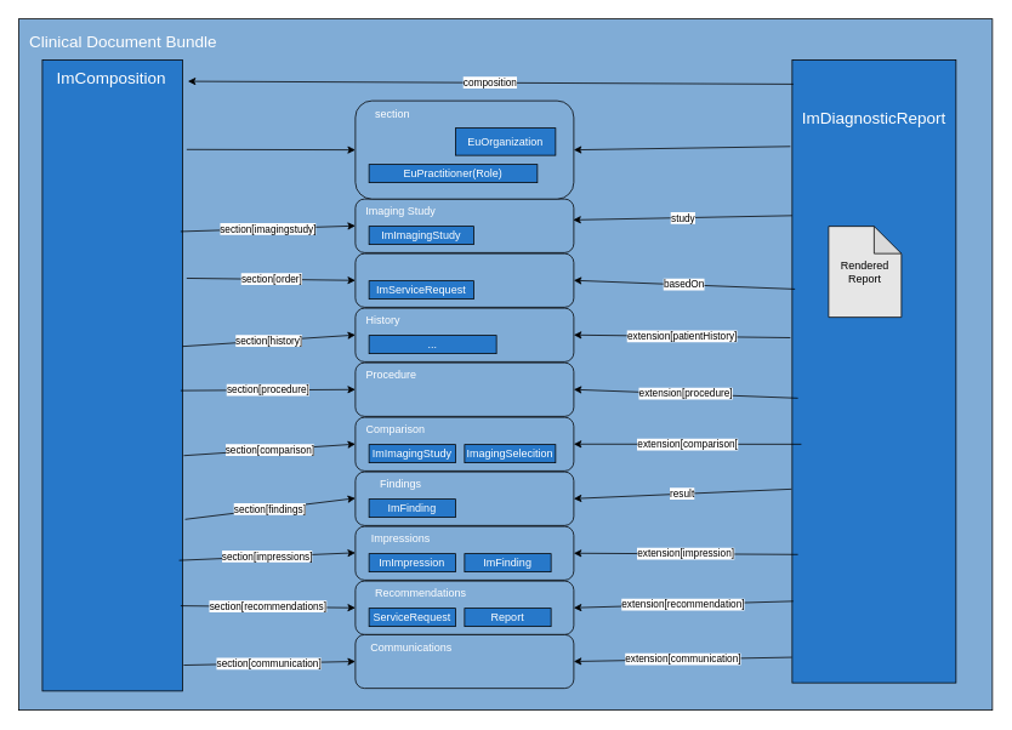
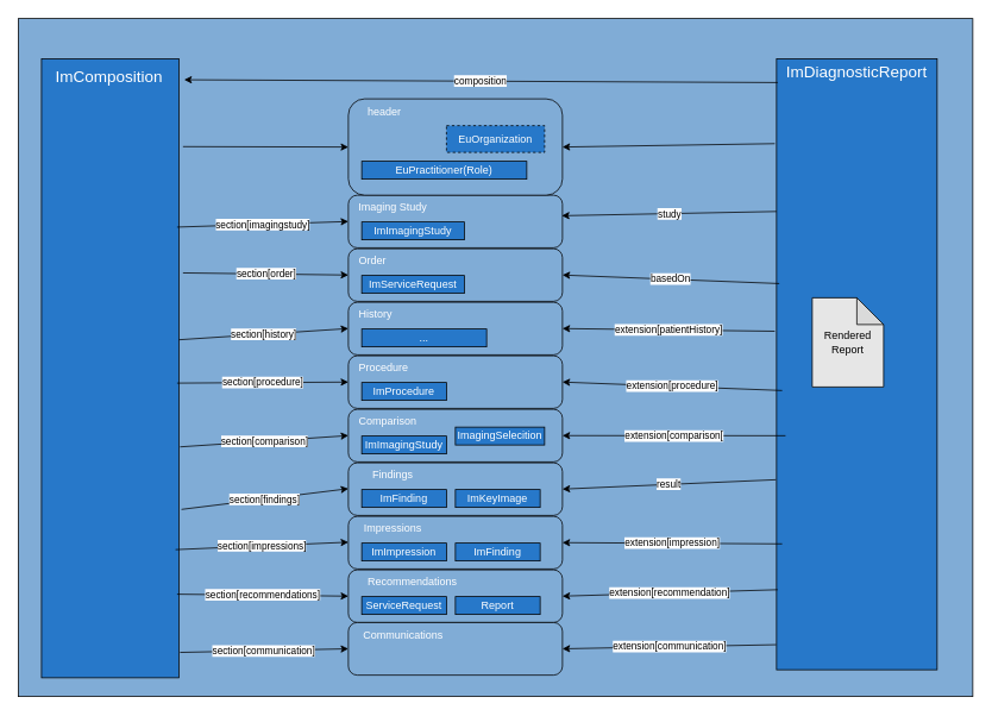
- <mxCell id="6" value="&lt;font style=&quot;font-size: 18px;&quot; color=&quot;#ffffff&quot;&gt;Clinical Document Bundle&lt;/font&gt;" style="text;html=1;align=center;verticalAlign=middle;whiteSpace=wrap;rounded=0;" vertex="1" parent="1"><mxGeometry x="20" y="30" width="230" height="30" as="geometry" /></mxCell>
- <mxCell id="60" value="&lt;font color=&quot;#ffffff&quot;&gt;section&lt;/font&gt;" style="text;html=1;align=left;verticalAlign=middle;whiteSpace=wrap;rounded=0;" vertex="1" parent="1"><mxGeometry x="410" y="110" width="70" height="30" as="geometry" /></mxCell>
+ <mxCell id="60" value="&lt;font color=&quot;#ffffff&quot;&gt;header&lt;/font&gt;" style="text;html=1;align=left;verticalAlign=middle;whiteSpace=wrap;rounded=0;" vertex="1" parent="1"><mxGeometry x="410" y="110" width="70" height="30" as="geometry" /></mxCell>
- <mxCell id="7" value="&lt;font style=&quot;font-size: 18px;&quot; color=&quot;#ffffff&quot;&gt;ImDiagnosticReport&lt;/font&gt;" style="text;html=1;align=center;verticalAlign=middle;whiteSpace=wrap;rounded=0;" vertex="1" parent="1"><mxGeometry x="900" y="115" width="120" height="30" as="geometry" /></mxCell>
+ <mxCell id="7" value="&lt;font style=&quot;font-size: 18px;&quot; color=&quot;#ffffff&quot;&gt;ImDiagnosticReport&lt;/font&gt;" style="text;html=1;align=center;verticalAlign=middle;whiteSpace=wrap;rounded=0;" vertex="1" parent="1"><mxGeometry x="900" y="65" width="120" height="30" as="geometry" /></mxCell>
- <mxCell id="61" value="&lt;p&gt;&lt;font color=&quot;#ffffff&quot;&gt;EuOrganization&lt;/font&gt;&lt;/p&gt;" style="whiteSpace=wrap;html=1;fillColor=#2778C9;strokeColor=#000000;" vertex="1" parent="1"><mxGeometry x="500" y="140" width="110" height="30" as="geometry" /></mxCell>
+ <mxCell id="61" value="&lt;p&gt;&lt;font color=&quot;#ffffff&quot;&gt;EuOrganization&lt;/font&gt;&lt;/p&gt;" style="whiteSpace=wrap;html=1;fillColor=#2778C9;strokeColor=#000000;dashed=1;" vertex="1" parent="1"><mxGeometry x="500" y="140" width="110" height="30" as="geometry" /></mxCell>
+ <mxCell id="12" value="&lt;font color=&quot;#ffffff&quot;&gt;Order&lt;/font&gt;" style="text;html=1;align=left;verticalAlign=middle;whiteSpace=wrap;rounded=0;" vertex="1" parent="1"><mxGeometry x="400" y="277" width="90" height="30" as="geometry" /></mxCell>
- <mxCell id="5" value="Rendered&lt;div&gt;Report&lt;/div&gt;" style="shape=note;whiteSpace=wrap;html=1;backgroundOutline=1;darkOpacity=0.05;fillColor=#E6E6E6;" vertex="1" parent="1"><mxGeometry x="910" y="248" width="80" height="100" as="geometry" /></mxCell>
+ <mxCell id="5" value="Rendered&lt;div&gt;Report&lt;/div&gt;" style="shape=note;whiteSpace=wrap;html=1;backgroundOutline=1;darkOpacity=0.05;fillColor=#E6E6E6;" vertex="1" parent="1"><mxGeometry x="910" y="333" width="80" height="100" as="geometry" /></mxCell>
+ <mxCell id="17" value="&lt;p&gt;&lt;font color=&quot;#ffffff&quot;&gt;ImProcedure&lt;/font&gt;&lt;/p&gt;" style="whiteSpace=wrap;html=1;fillColor=#2778C9;strokeColor=#000000;" vertex="1" parent="1"><mxGeometry x="405" y="428" width="95" height="20" as="geometry" /></mxCell>
- <mxCell id="22" value="&lt;p&gt;&lt;font color=&quot;#ffffff&quot;&gt;ImagingSelecition&lt;/font&gt;&lt;/p&gt;" style="whiteSpace=wrap;html=1;fillColor=#2778C9;strokeColor=#000000;" vertex="1" parent="1"><mxGeometry x="510" y="488" width="100" height="20" as="geometry" /></mxCell>
+ <mxCell id="22" value="&lt;p&gt;&lt;font color=&quot;#ffffff&quot;&gt;ImagingSelecition&lt;/font&gt;&lt;/p&gt;" style="whiteSpace=wrap;html=1;fillColor=#2778C9;strokeColor=#000000;" vertex="1" parent="1"><mxGeometry x="510" y="478" width="100" height="20" as="geometry" /></mxCell>
+ <mxCell id="34" value="&lt;p&gt;&lt;font color=&quot;#ffffff&quot;&gt;ImKeyImage&lt;/font&gt;&lt;/p&gt;" style="whiteSpace=wrap;html=1;fillColor=#2778C9;strokeColor=#000000;" vertex="1" parent="1"><mxGeometry x="510" y="548" width="95" height="20" as="geometry" /></mxCell>
